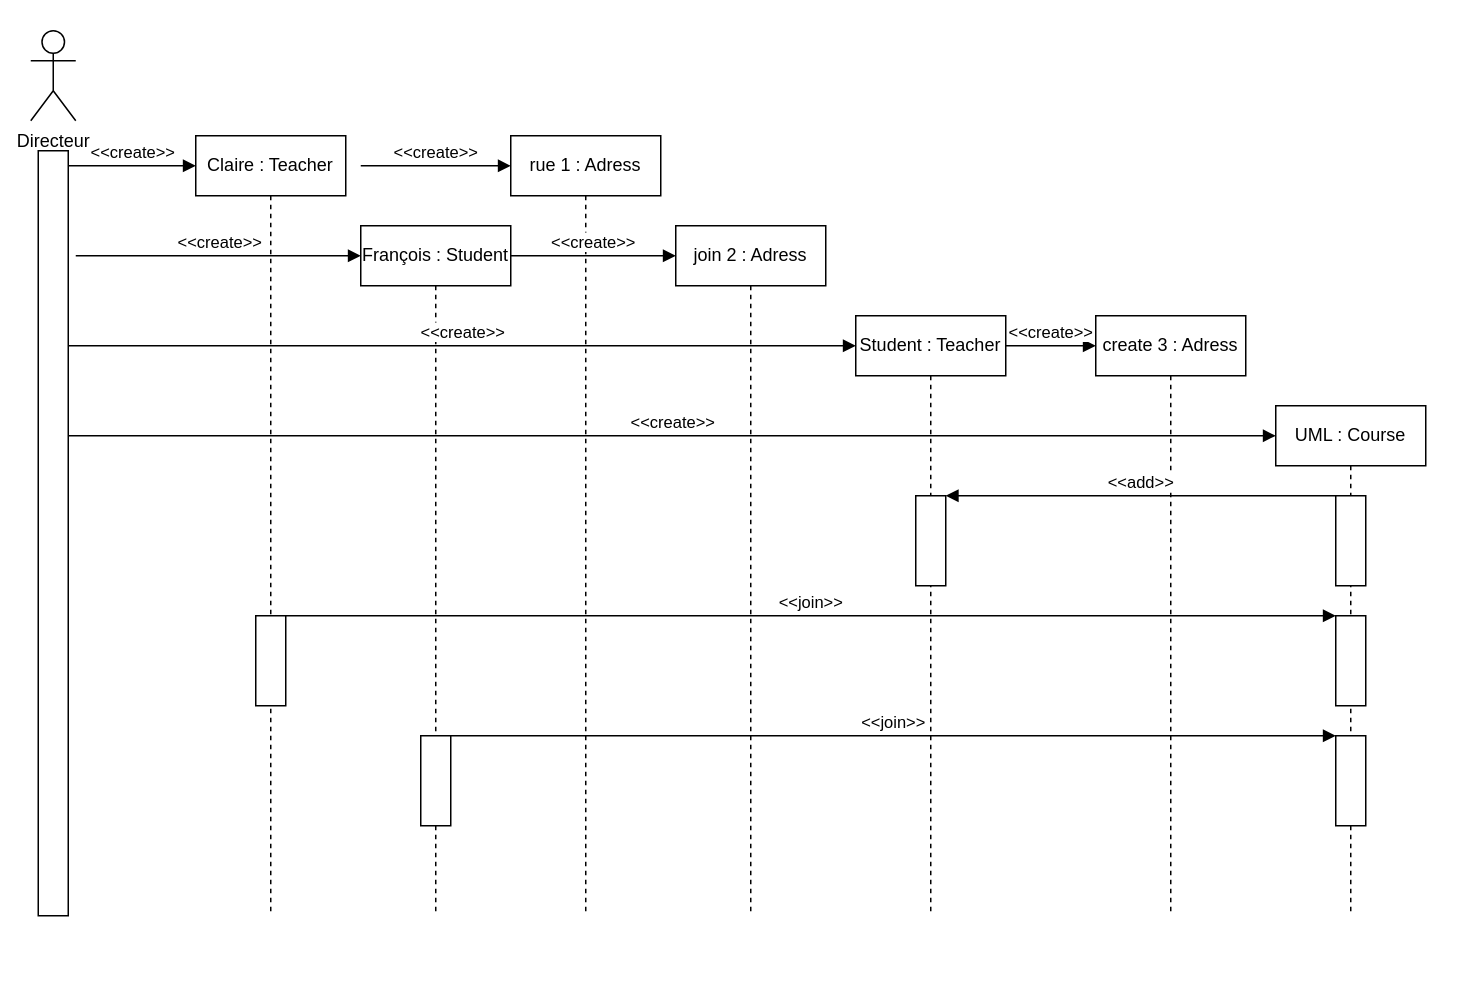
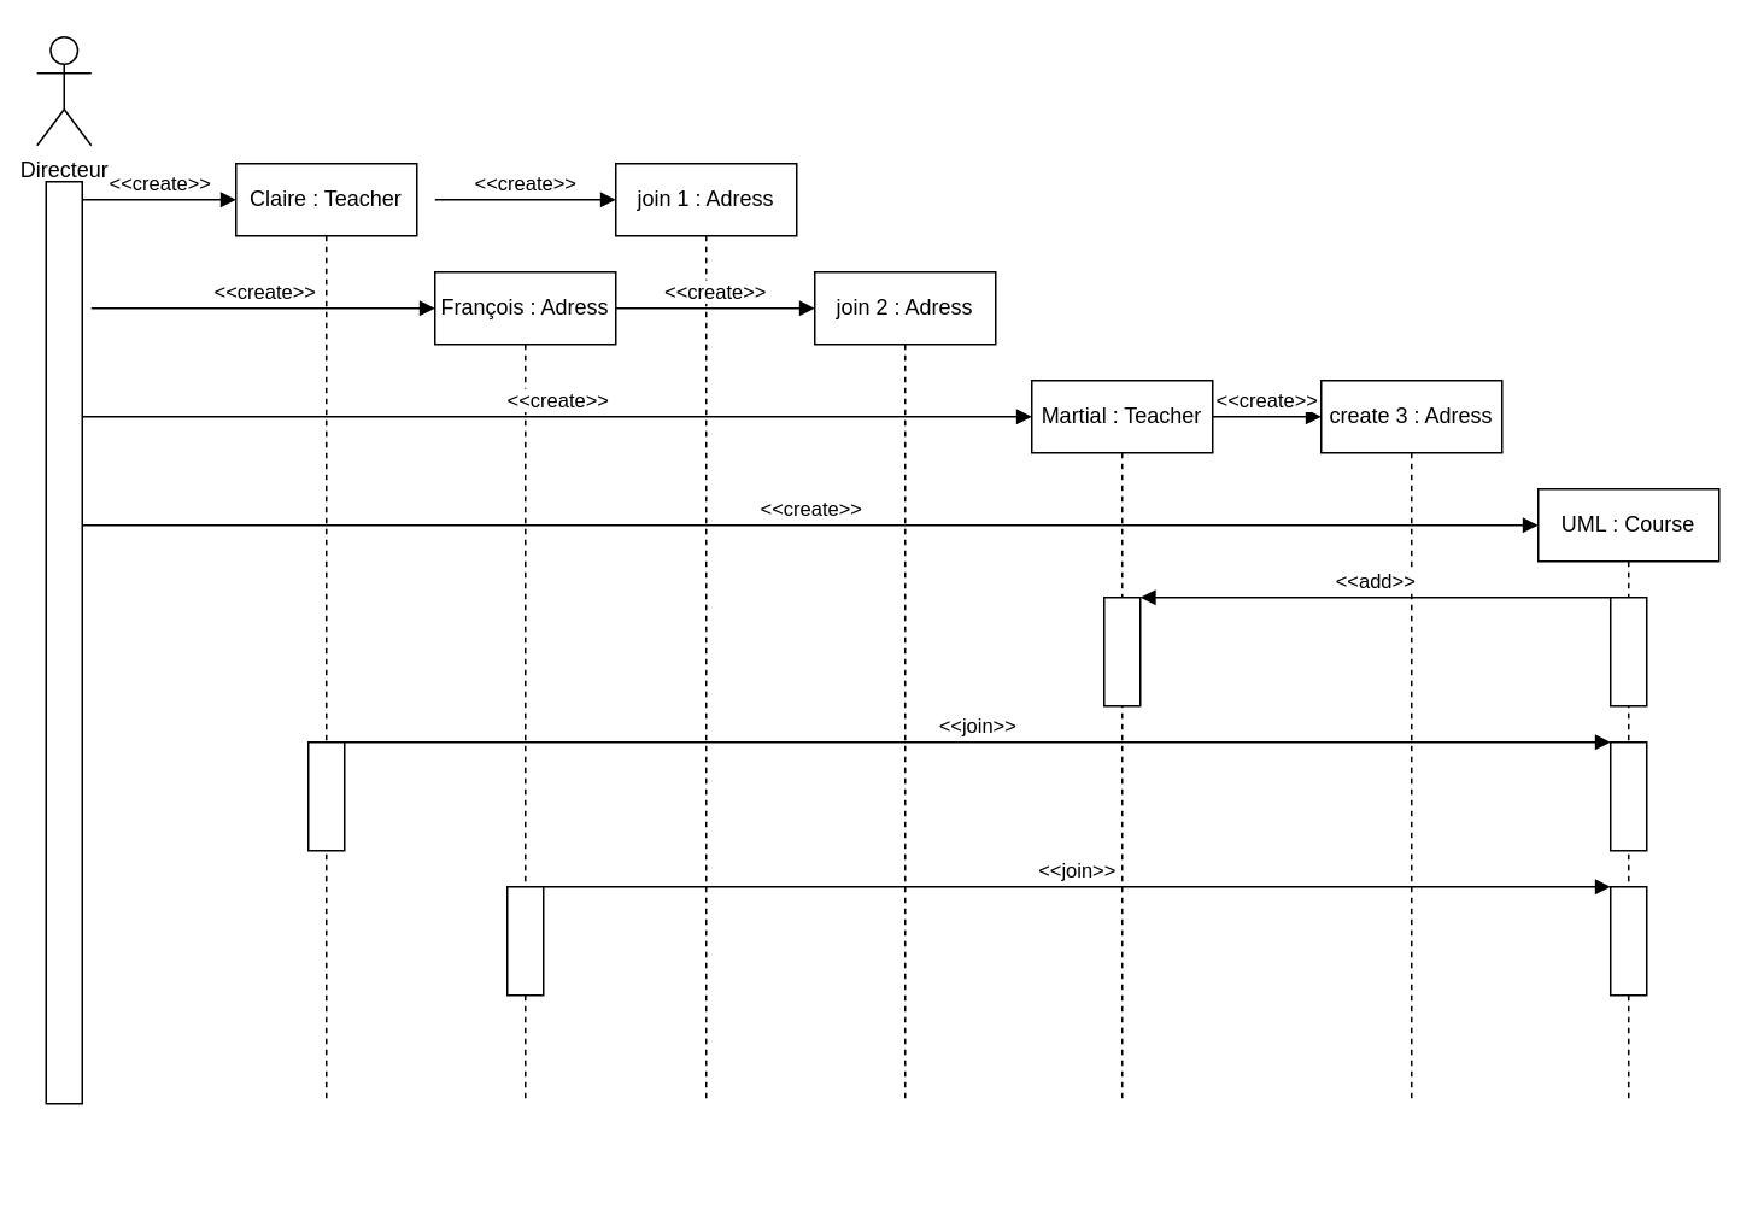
- <mxCell id="5" value="rue 1 : Adress" style="shape=umlLifeline;perimeter=lifelinePerimeter;whiteSpace=wrap;html=1;container=0;dropTarget=0;collapsible=0;recursiveResize=0;outlineConnect=0;portConstraint=eastwest;newEdgeStyle={&quot;edgeStyle&quot;:&quot;elbowEdgeStyle&quot;,&quot;elbow&quot;:&quot;vertical&quot;,&quot;curved&quot;:0,&quot;rounded&quot;:0};" vertex="1" parent="1"><mxGeometry x="340" y="90" width="100" height="520" as="geometry" /></mxCell>
+ <mxCell id="5" value="join 1 : Adress" style="shape=umlLifeline;perimeter=lifelinePerimeter;whiteSpace=wrap;html=1;container=0;dropTarget=0;collapsible=0;recursiveResize=0;outlineConnect=0;portConstraint=eastwest;newEdgeStyle={&quot;edgeStyle&quot;:&quot;elbowEdgeStyle&quot;,&quot;elbow&quot;:&quot;vertical&quot;,&quot;curved&quot;:0,&quot;rounded&quot;:0};" vertex="1" parent="1"><mxGeometry x="340" y="90" width="100" height="520" as="geometry" /></mxCell>
- <mxCell id="3" value="François : Student" style="shape=umlLifeline;perimeter=lifelinePerimeter;whiteSpace=wrap;html=1;container=0;dropTarget=0;collapsible=0;recursiveResize=0;outlineConnect=0;portConstraint=eastwest;newEdgeStyle={&quot;edgeStyle&quot;:&quot;elbowEdgeStyle&quot;,&quot;elbow&quot;:&quot;vertical&quot;,&quot;curved&quot;:0,&quot;rounded&quot;:0};" vertex="1" parent="1"><mxGeometry x="240" y="150" width="100" height="460" as="geometry" /></mxCell>
+ <mxCell id="3" value="François : Adress" style="shape=umlLifeline;perimeter=lifelinePerimeter;whiteSpace=wrap;html=1;container=0;dropTarget=0;collapsible=0;recursiveResize=0;outlineConnect=0;portConstraint=eastwest;newEdgeStyle={&quot;edgeStyle&quot;:&quot;elbowEdgeStyle&quot;,&quot;elbow&quot;:&quot;vertical&quot;,&quot;curved&quot;:0,&quot;rounded&quot;:0};" vertex="1" parent="1"><mxGeometry x="240" y="150" width="100" height="460" as="geometry" /></mxCell>
- <mxCell id="15" value="Student : Teacher" style="shape=umlLifeline;perimeter=lifelinePerimeter;whiteSpace=wrap;html=1;container=0;dropTarget=0;collapsible=0;recursiveResize=0;outlineConnect=0;portConstraint=eastwest;newEdgeStyle={&quot;edgeStyle&quot;:&quot;elbowEdgeStyle&quot;,&quot;elbow&quot;:&quot;vertical&quot;,&quot;curved&quot;:0,&quot;rounded&quot;:0};" vertex="1" parent="1"><mxGeometry x="570" y="210" width="100" height="400" as="geometry" /></mxCell>
+ <mxCell id="15" value="Martial : Teacher" style="shape=umlLifeline;perimeter=lifelinePerimeter;whiteSpace=wrap;html=1;container=0;dropTarget=0;collapsible=0;recursiveResize=0;outlineConnect=0;portConstraint=eastwest;newEdgeStyle={&quot;edgeStyle&quot;:&quot;elbowEdgeStyle&quot;,&quot;elbow&quot;:&quot;vertical&quot;,&quot;curved&quot;:0,&quot;rounded&quot;:0};" vertex="1" parent="1"><mxGeometry x="570" y="210" width="100" height="400" as="geometry" /></mxCell>
